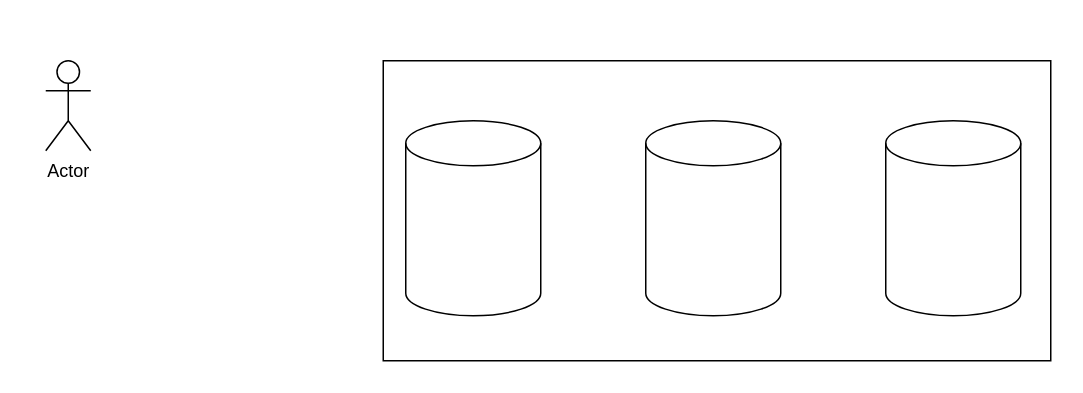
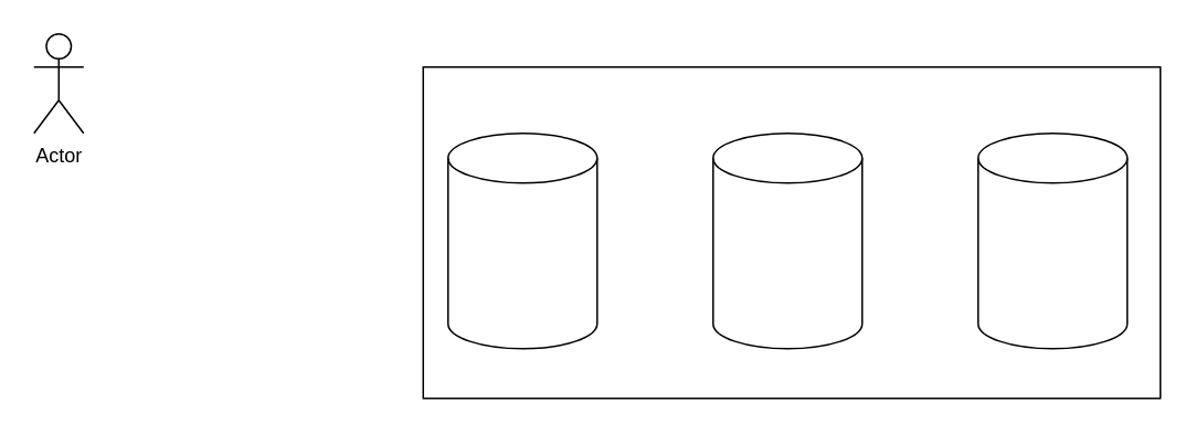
- <mxCell id="3" value="Actor" style="shape=umlActor;verticalLabelPosition=bottom;verticalAlign=top;html=1;outlineConnect=0;" vertex="1" parent="1"><mxGeometry x="30" y="40" width="30" height="60" as="geometry" /></mxCell>
+ <mxCell id="3" value="Actor" style="shape=umlActor;verticalLabelPosition=bottom;verticalAlign=top;html=1;outlineConnect=0;" vertex="1" parent="1"><mxGeometry x="20" y="20" width="30" height="60" as="geometry" /></mxCell>
